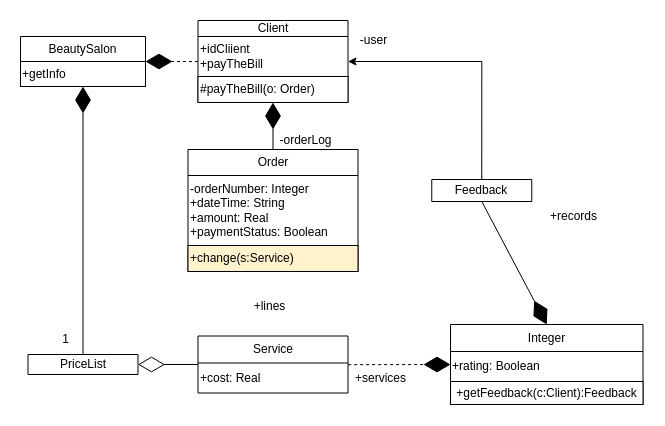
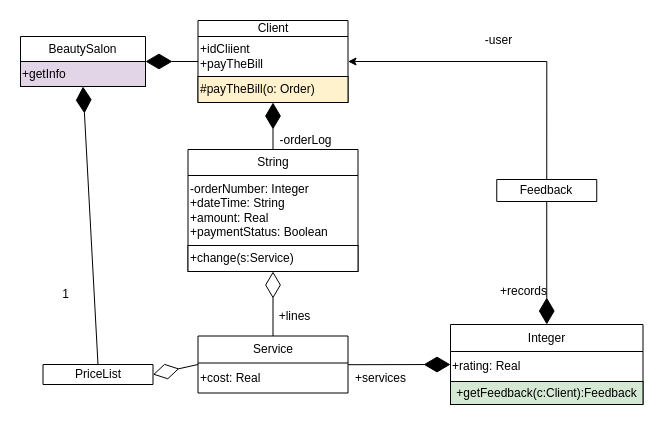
- <mxCell id="27" value="-user" style="text;html=1;align=center;verticalAlign=middle;resizable=0;points=[];autosize=1;strokeColor=none;fillColor=none;" parent="1" vertex="1"><mxGeometry x="347.5" y="25" width="50" height="30" as="geometry" /></mxCell>
+ <mxCell id="27" value="-user" style="text;html=1;align=center;verticalAlign=middle;resizable=0;points=[];autosize=1;strokeColor=none;fillColor=none;" parent="1" vertex="1"><mxGeometry x="472.5" y="25" width="50" height="30" as="geometry" /></mxCell>
- <mxCell id="15" value="" style="endArrow=diamondThin;endFill=1;endSize=24;html=1;rounded=0;exitX=0;exitY=0.5;exitDx=0;exitDy=0;entryX=1;entryY=0.5;entryDx=0;entryDy=0;dashed=1;" parent="1" source="10" target="13" edge="1"><mxGeometry width="160" relative="1" as="geometry"><mxPoint x="-92.5" y="199" as="sourcePoint" /><mxPoint x="197.5" y="89" as="targetPoint" /></mxGeometry></mxCell>
+ <mxCell id="15" value="" style="endArrow=diamondThin;endFill=1;endSize=24;html=1;rounded=0;exitX=0;exitY=0.5;exitDx=0;exitDy=0;entryX=1;entryY=0.5;entryDx=0;entryDy=0;" parent="1" source="10" target="13" edge="1"><mxGeometry width="160" relative="1" as="geometry"><mxPoint x="-92.5" y="199" as="sourcePoint" /><mxPoint x="197.5" y="89" as="targetPoint" /></mxGeometry></mxCell>
- <mxCell id="14" value="+getInfo" style="rounded=0;whiteSpace=wrap;html=1;align=left;" parent="13" vertex="1"><mxGeometry y="25" width="125" height="25" as="geometry" /></mxCell>
+ <mxCell id="14" value="+getInfo" style="rounded=0;whiteSpace=wrap;html=1;align=left;fillColor=#e1d5e7;" parent="13" vertex="1"><mxGeometry y="25" width="125" height="25" as="geometry" /></mxCell>
- <mxCell id="12" value="#payTheBill(o: Order)" style="whiteSpace=wrap;html=1;align=left;" parent="10" vertex="1"><mxGeometry y="56" width="150" height="26" as="geometry" /></mxCell>
+ <mxCell id="12" value="#payTheBill(o: Order)" style="whiteSpace=wrap;html=1;align=left;fillColor=#fff2cc;" parent="10" vertex="1"><mxGeometry y="56" width="150" height="26" as="geometry" /></mxCell>
- <mxCell id="2" value="Order" style="swimlane;fontStyle=0;childLayout=stackLayout;horizontal=1;startSize=26;fillColor=none;horizontalStack=0;resizeParent=1;resizeParentMax=0;resizeLast=0;collapsible=1;marginBottom=0;whiteSpace=wrap;html=1;" parent="1" vertex="1"><mxGeometry x="187.5" y="149" width="170" height="122" as="geometry"><mxRectangle x="470" y="233" width="70" height="30" as="alternateBounds" /></mxGeometry></mxCell>
+ <mxCell id="2" value="String" style="swimlane;fontStyle=0;childLayout=stackLayout;horizontal=1;startSize=26;fillColor=none;horizontalStack=0;resizeParent=1;resizeParentMax=0;resizeLast=0;collapsible=1;marginBottom=0;whiteSpace=wrap;html=1;" parent="1" vertex="1"><mxGeometry x="187.5" y="149" width="170" height="122" as="geometry"><mxRectangle x="470" y="233" width="70" height="30" as="alternateBounds" /></mxGeometry></mxCell>
- <mxCell id="17" value="Feedback" style="swimlane;fontStyle=0;childLayout=stackLayout;horizontal=1;startSize=32;fillColor=none;horizontalStack=0;resizeParent=1;resizeParentMax=0;resizeLast=0;collapsible=1;marginBottom=0;whiteSpace=wrap;html=1;" parent="1" vertex="1"><mxGeometry x="431.25" y="179" width="100" height="22" as="geometry"><mxRectangle x="440" y="262" width="90" height="30" as="alternateBounds" /></mxGeometry></mxCell>
+ <mxCell id="17" value="Feedback" style="swimlane;fontStyle=0;childLayout=stackLayout;horizontal=1;startSize=32;fillColor=none;horizontalStack=0;resizeParent=1;resizeParentMax=0;resizeLast=0;collapsible=1;marginBottom=0;whiteSpace=wrap;html=1;" parent="1" vertex="1"><mxGeometry x="496.25" y="179" width="100" height="22" as="geometry"><mxRectangle x="440" y="262" width="90" height="30" as="alternateBounds" /></mxGeometry></mxCell>
- <mxCell id="28" value="+records" style="text;html=1;align=center;verticalAlign=middle;resizable=0;points=[];autosize=1;strokeColor=none;fillColor=none;" parent="1" vertex="1"><mxGeometry x="537.5" y="201" width="70" height="30" as="geometry" /></mxCell>
+ <mxCell id="28" value="+records" style="text;html=1;align=center;verticalAlign=middle;resizable=0;points=[];autosize=1;strokeColor=none;fillColor=none;" parent="1" vertex="1"><mxGeometry x="487.5" y="276" width="70" height="30" as="geometry" /></mxCell>
- <mxCell id="4" value="+change(s:Service)" style="whiteSpace=wrap;html=1;align=left;fillColor=#fff2cc;" parent="2" vertex="1"><mxGeometry y="96" width="170" height="26" as="geometry" /></mxCell>
+ <mxCell id="4" value="+change(s:Service)" style="whiteSpace=wrap;html=1;align=left;" parent="2" vertex="1"><mxGeometry y="96" width="170" height="26" as="geometry" /></mxCell>
- <mxCell id="30" value="+lines" style="text;html=1;align=center;verticalAlign=middle;resizable=0;points=[];autosize=1;strokeColor=none;fillColor=none;" parent="1" vertex="1"><mxGeometry x="239" y="290.5" width="60" height="30" as="geometry" /></mxCell>
+ <mxCell id="30" value="+lines" style="text;html=1;align=center;verticalAlign=middle;resizable=0;points=[];autosize=1;strokeColor=none;fillColor=none;" parent="1" vertex="1"><mxGeometry x="264" y="300.5" width="60" height="30" as="geometry" /></mxCell>
+ <mxCell id="24" value="" style="endArrow=diamondThin;endFill=0;endSize=24;html=1;rounded=0;exitX=0.5;exitY=0;exitDx=0;exitDy=0;entryX=0.5;entryY=1;entryDx=0;entryDy=0;" parent="1" source="5" target="4" edge="1"><mxGeometry width="160" relative="1" as="geometry"><mxPoint x="187.5" y="239" as="sourcePoint" /><mxPoint x="237.5" y="239" as="targetPoint" /></mxGeometry></mxCell>
- <mxCell id="23" value="1" style="text;html=1;align=center;verticalAlign=middle;resizable=0;points=[];autosize=1;strokeColor=none;fillColor=none;" parent="1" vertex="1"><mxGeometry x="50" y="324" width="30" height="30" as="geometry" /></mxCell>
+ <mxCell id="23" value="1" style="text;html=1;align=center;verticalAlign=middle;resizable=0;points=[];autosize=1;strokeColor=none;fillColor=none;" parent="1" vertex="1"><mxGeometry x="50" y="279" width="30" height="30" as="geometry" /></mxCell>
- <mxCell id="20" value="PriceList" style="swimlane;fontStyle=0;childLayout=stackLayout;horizontal=1;startSize=52;fillColor=none;horizontalStack=0;resizeParent=1;resizeParentMax=0;resizeLast=0;collapsible=1;marginBottom=0;whiteSpace=wrap;html=1;" parent="1" vertex="1"><mxGeometry x="27.5" y="354" width="110" height="20" as="geometry" /></mxCell>
+ <mxCell id="20" value="PriceList" style="swimlane;fontStyle=0;childLayout=stackLayout;horizontal=1;startSize=52;fillColor=none;horizontalStack=0;resizeParent=1;resizeParentMax=0;resizeLast=0;collapsible=1;marginBottom=0;whiteSpace=wrap;html=1;" parent="1" vertex="1"><mxGeometry x="42.5" y="364" width="110" height="20" as="geometry" /></mxCell>
- <mxCell id="26" value="" style="endArrow=diamondThin;endFill=1;endSize=24;html=1;rounded=0;entryX=0;entryY=0.5;entryDx=0;entryDy=0;exitX=1.001;exitY=0.057;exitDx=0;exitDy=0;exitPerimeter=0;dashed=1;" parent="1" source="6" target="7" edge="1"><mxGeometry width="160" relative="1" as="geometry"><mxPoint x="282.5" y="157" as="sourcePoint" /><mxPoint x="282.5" y="101" as="targetPoint" /></mxGeometry></mxCell>
+ <mxCell id="26" value="" style="endArrow=diamondThin;endFill=1;endSize=24;html=1;rounded=0;entryX=0;entryY=0.5;entryDx=0;entryDy=0;exitX=1.001;exitY=0.057;exitDx=0;exitDy=0;exitPerimeter=0;" parent="1" source="6" target="7" edge="1"><mxGeometry width="160" relative="1" as="geometry"><mxPoint x="282.5" y="157" as="sourcePoint" /><mxPoint x="282.5" y="101" as="targetPoint" /></mxGeometry></mxCell>
- <mxCell id="8" value="+rating: Boolean" style="text;html=1;align=left;verticalAlign=middle;resizable=0;points=[];autosize=1;strokeColor=none;fillColor=none;" parent="7" vertex="1"><mxGeometry y="27" width="192.5" height="30" as="geometry" /></mxCell>
+ <mxCell id="8" value="+rating: Real" style="text;html=1;align=left;verticalAlign=middle;resizable=0;points=[];autosize=1;strokeColor=none;fillColor=none;" parent="7" vertex="1"><mxGeometry y="27" width="192.5" height="30" as="geometry" /></mxCell>
- <mxCell id="9" value="+getFeedback(c:Client):Feedback" style="rounded=0;whiteSpace=wrap;html=1;" parent="7" vertex="1"><mxGeometry y="57" width="192.5" height="23" as="geometry" /></mxCell>
+ <mxCell id="9" value="+getFeedback(c:Client):Feedback" style="rounded=0;whiteSpace=wrap;html=1;fillColor=#d5e8d4;" parent="7" vertex="1"><mxGeometry y="57" width="192.5" height="23" as="geometry" /></mxCell>
